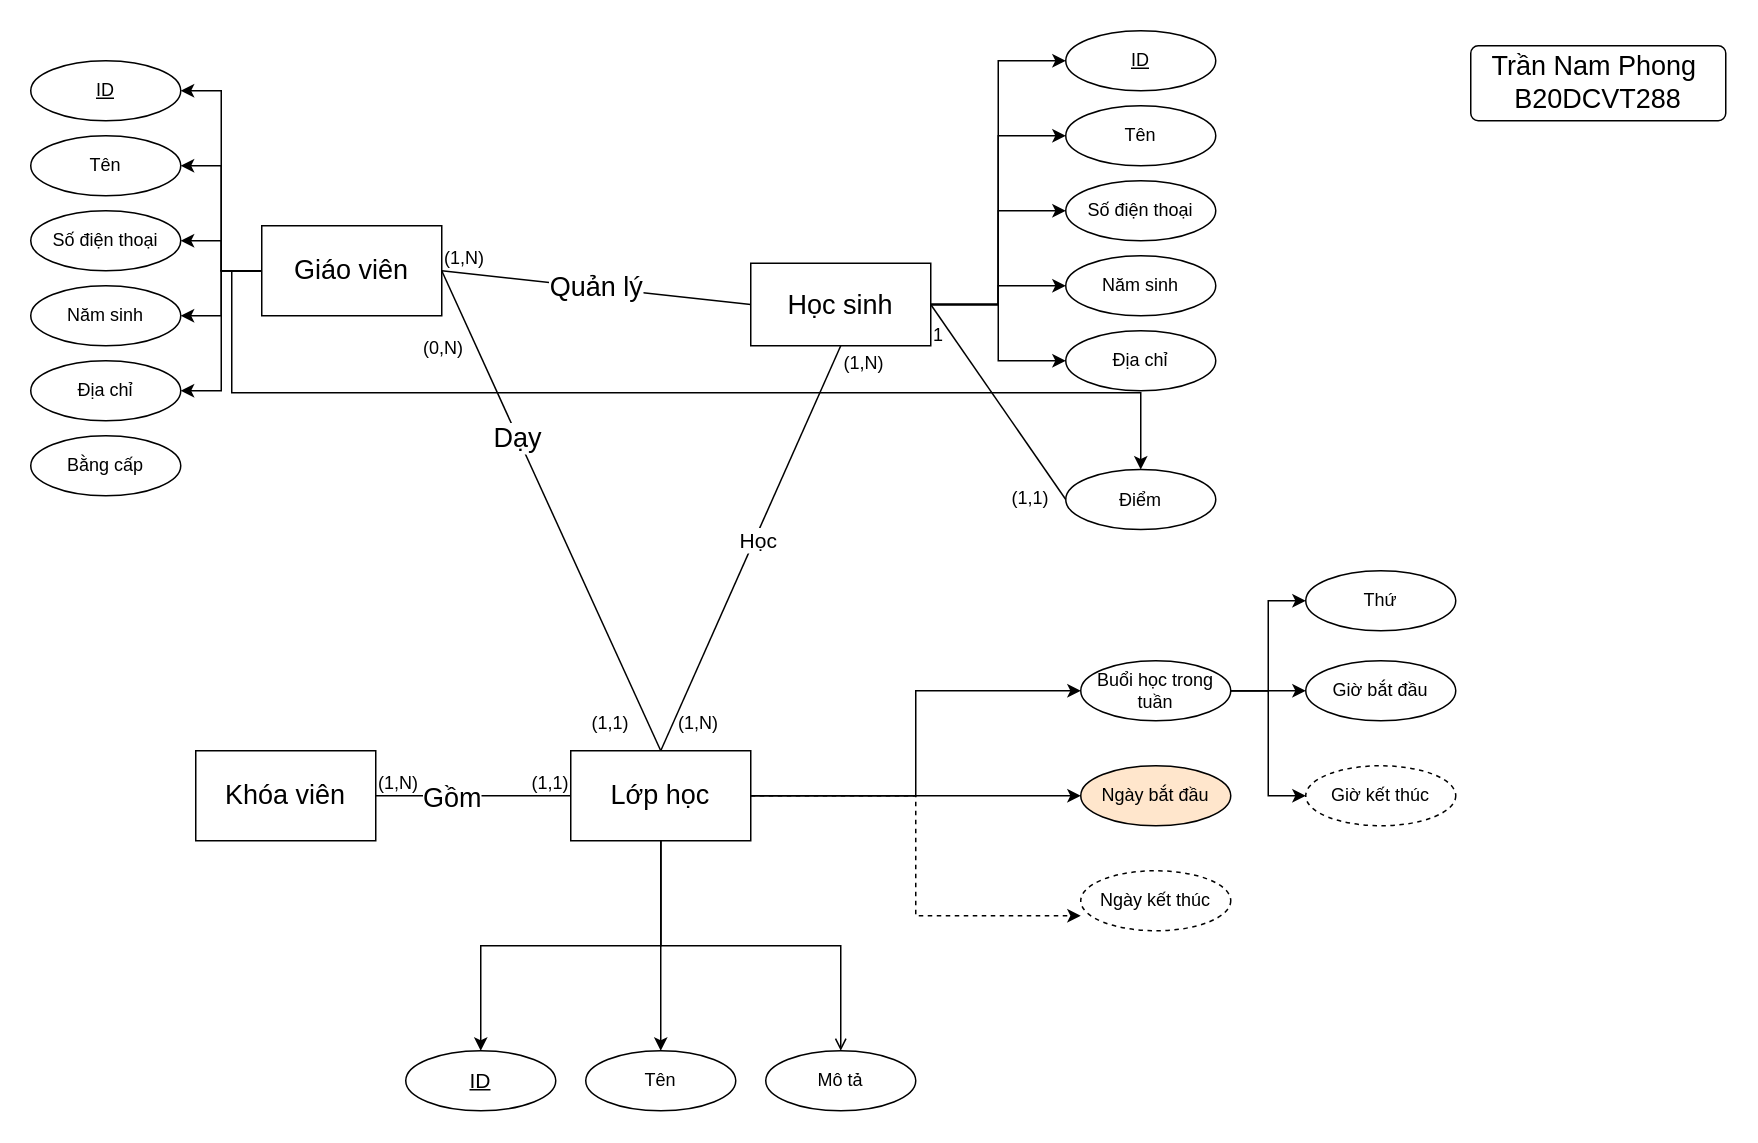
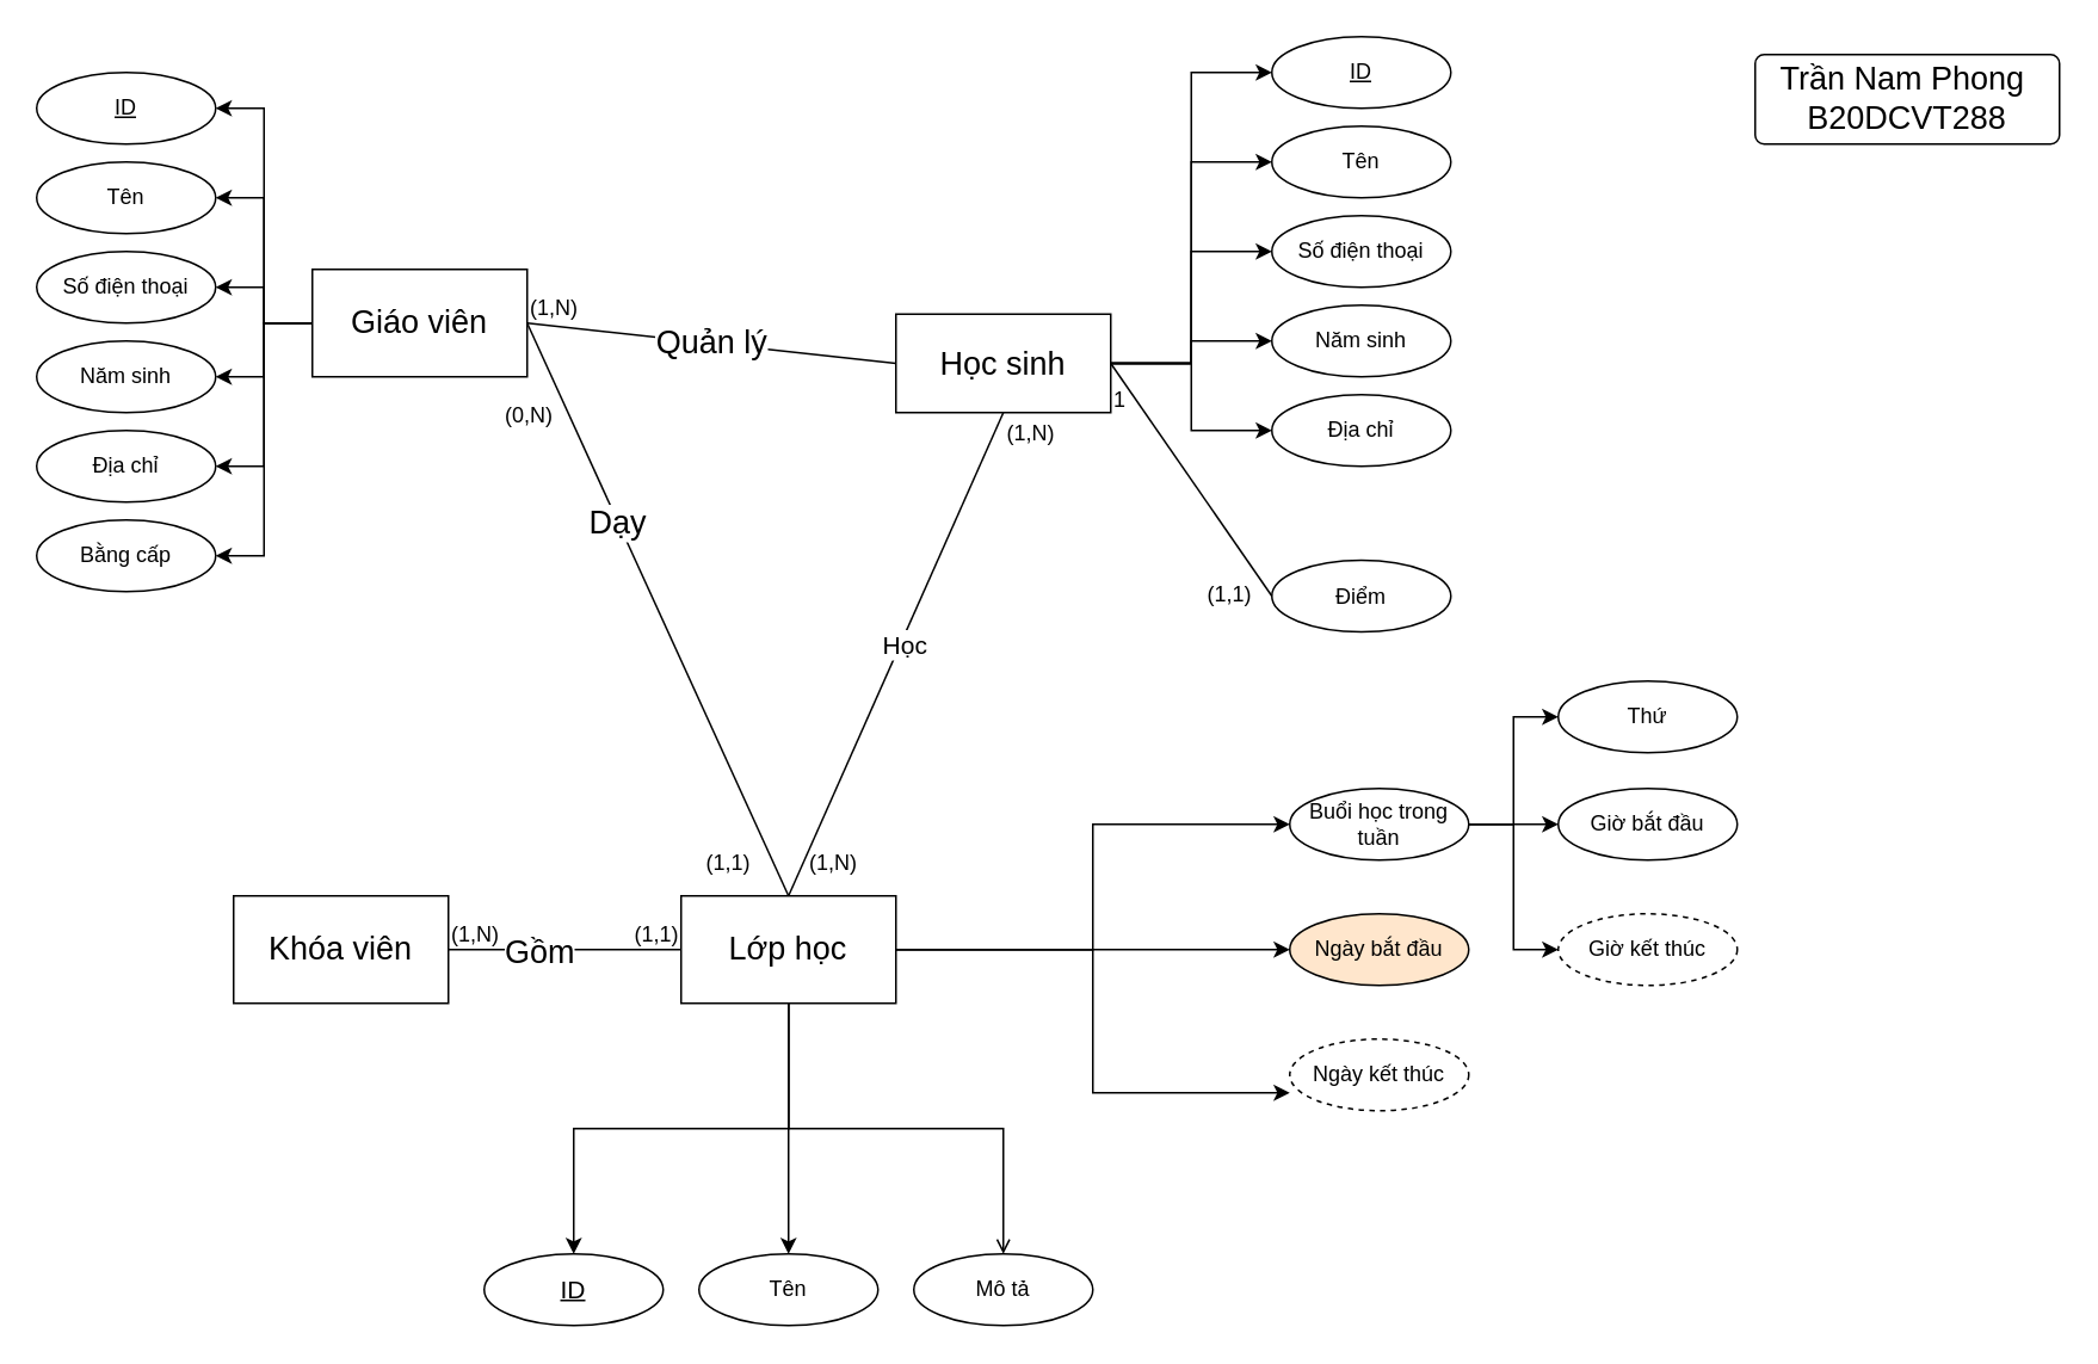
- <mxCell id="7" style="edgeStyle=orthogonalEdgeStyle;rounded=0;orthogonalLoop=1;jettySize=auto;html=1;exitX=0;exitY=0.5;exitDx=0;exitDy=0;" parent="1" source="8" target="36" edge="1"><mxGeometry relative="1" as="geometry" /></mxCell>
+ <mxCell id="7" style="edgeStyle=orthogonalEdgeStyle;rounded=0;orthogonalLoop=1;jettySize=auto;html=1;exitX=0;exitY=0.5;exitDx=0;exitDy=0;entryX=1;entryY=0.5;entryDx=0;entryDy=0;" parent="1" source="8" target="13" edge="1"><mxGeometry relative="1" as="geometry" /></mxCell>
- <mxCell id="24" style="edgeStyle=orthogonalEdgeStyle;rounded=0;orthogonalLoop=1;jettySize=auto;html=1;exitX=1;exitY=0.5;exitDx=0;exitDy=0;entryX=0;entryY=0.75;entryDx=0;entryDy=0;entryPerimeter=0;dashed=1;" parent="1" source="25" target="39" edge="1"><mxGeometry relative="1" as="geometry" /></mxCell>
+ <mxCell id="24" style="edgeStyle=orthogonalEdgeStyle;rounded=0;orthogonalLoop=1;jettySize=auto;html=1;exitX=1;exitY=0.5;exitDx=0;exitDy=0;entryX=0;entryY=0.75;entryDx=0;entryDy=0;entryPerimeter=0;" parent="1" source="25" target="39" edge="1"><mxGeometry relative="1" as="geometry" /></mxCell>
